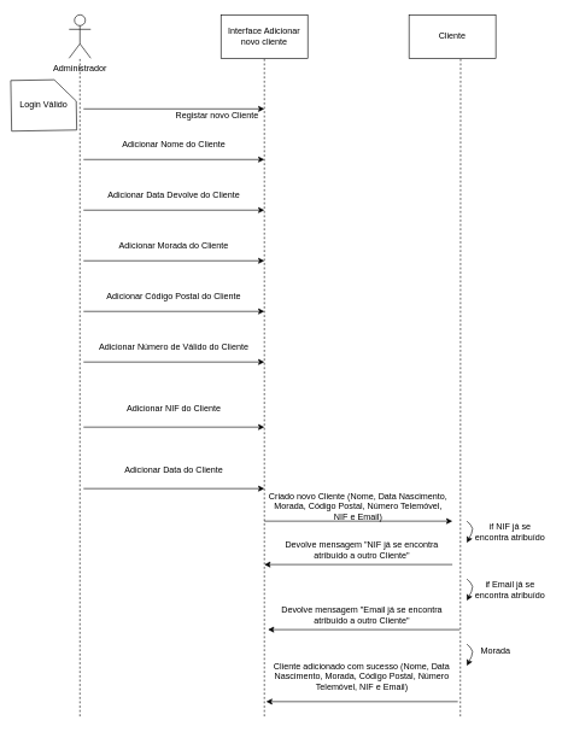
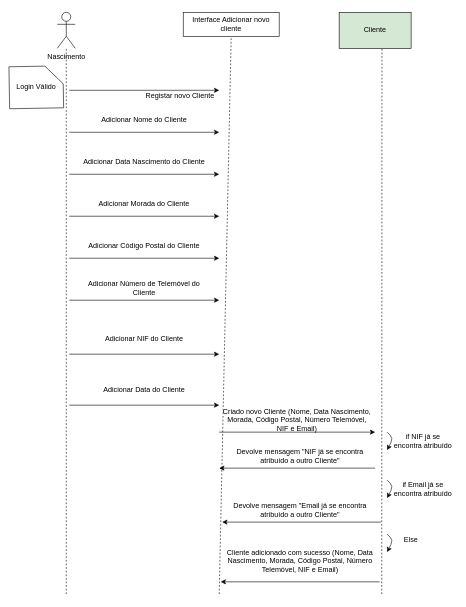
- <mxCell id="4" value="Interface Adicionar novo cliente" style="rounded=0;whiteSpace=wrap;html=1;" vertex="1" parent="1"><mxGeometry x="305" y="20" width="120" height="60" as="geometry" /></mxCell>
+ <mxCell id="4" value="Interface Adicionar novo cliente" style="rounded=0;whiteSpace=wrap;html=1;" vertex="1" parent="1"><mxGeometry x="305" y="20" width="160" height="40" as="geometry" /></mxCell>
- <mxCell id="23" value="Cliente" style="rounded=0;whiteSpace=wrap;html=1;" vertex="1" parent="1"><mxGeometry x="565" y="20" width="120" height="60" as="geometry" /></mxCell>
+ <mxCell id="23" value="Cliente" style="rounded=0;whiteSpace=wrap;html=1;fillColor=#d5e8d4;" vertex="1" parent="1"><mxGeometry x="565" y="20" width="120" height="60" as="geometry" /></mxCell>
- <mxCell id="2" value="Administrador" style="shape=umlActor;verticalLabelPosition=bottom;verticalAlign=top;html=1;outlineConnect=0;" vertex="1" parent="1"><mxGeometry x="95" y="20" width="30" height="60" as="geometry" /></mxCell>
+ <mxCell id="2" value="Nascimento" style="shape=umlActor;verticalLabelPosition=bottom;verticalAlign=top;html=1;outlineConnect=0;" vertex="1" parent="1"><mxGeometry x="95" y="20" width="30" height="60" as="geometry" /></mxCell>
- <mxCell id="12" value="Adicionar Data Devolve do Cliente" style="text;html=1;strokeColor=none;fillColor=none;align=center;verticalAlign=middle;whiteSpace=wrap;rounded=0;" vertex="1" parent="1"><mxGeometry x="135" y="260" width="210" height="20" as="geometry" /></mxCell>
+ <mxCell id="12" value="Adicionar Data Nascimento do Cliente" style="text;html=1;strokeColor=none;fillColor=none;align=center;verticalAlign=middle;whiteSpace=wrap;rounded=0;" vertex="1" parent="1"><mxGeometry x="135" y="260" width="210" height="20" as="geometry" /></mxCell>
- <mxCell id="18" value="Adicionar Número de Válido do Cliente" style="text;html=1;strokeColor=none;fillColor=none;align=center;verticalAlign=middle;whiteSpace=wrap;rounded=0;" vertex="1" parent="1"><mxGeometry x="135" y="470" width="210" height="20" as="geometry" /></mxCell>
+ <mxCell id="18" value="Adicionar Número de Telemóvel do Cliente" style="text;html=1;strokeColor=none;fillColor=none;align=center;verticalAlign=middle;whiteSpace=wrap;rounded=0;" vertex="1" parent="1"><mxGeometry x="135" y="470" width="210" height="20" as="geometry" /></mxCell>
- <mxCell id="39" value="Morada" style="text;html=1;strokeColor=none;fillColor=none;align=center;verticalAlign=middle;whiteSpace=wrap;rounded=0;" vertex="1" parent="1"><mxGeometry x="655" y="890" width="60" height="20" as="geometry" /></mxCell>
+ <mxCell id="39" value="Else" style="text;html=1;strokeColor=none;fillColor=none;align=center;verticalAlign=middle;whiteSpace=wrap;rounded=0;" vertex="1" parent="1"><mxGeometry x="655" y="890" width="60" height="20" as="geometry" /></mxCell>
